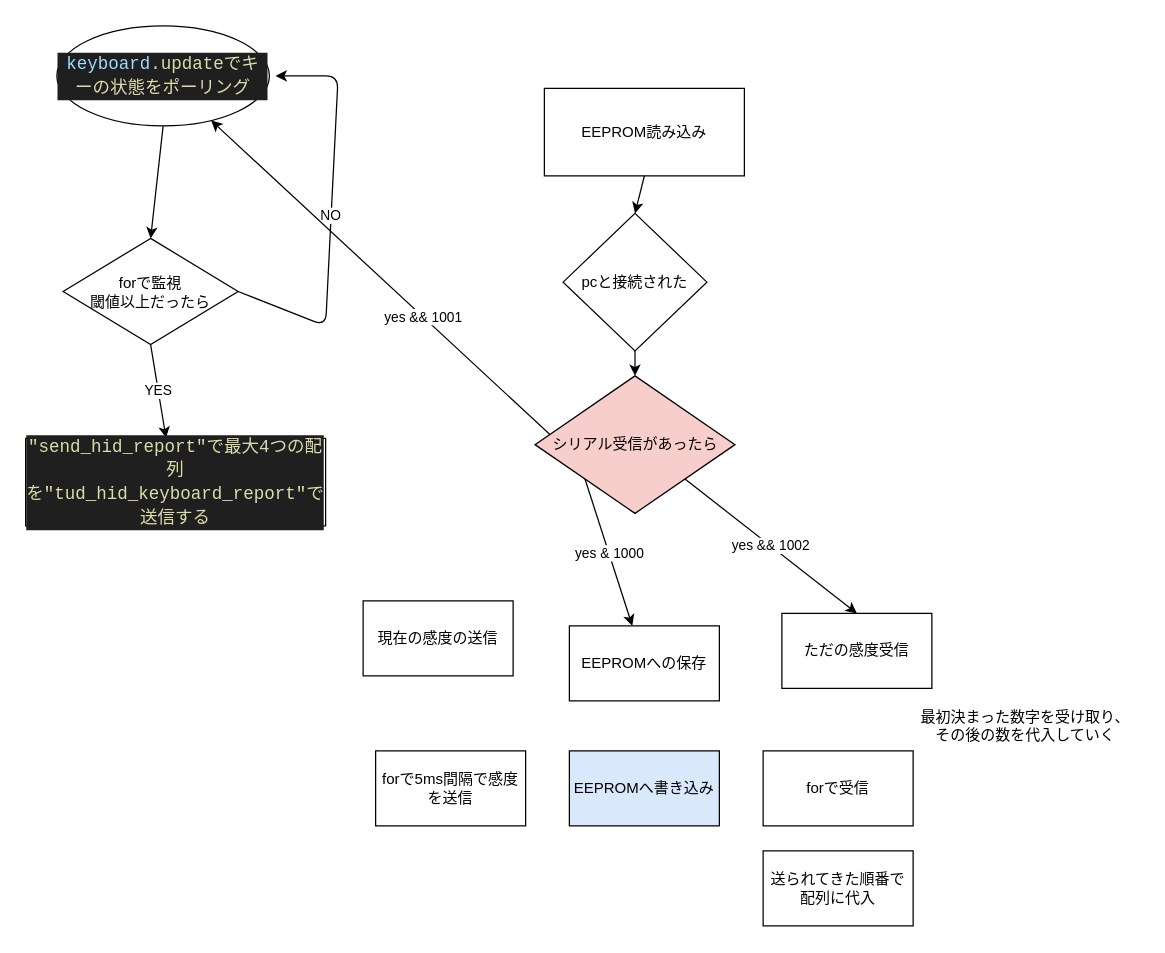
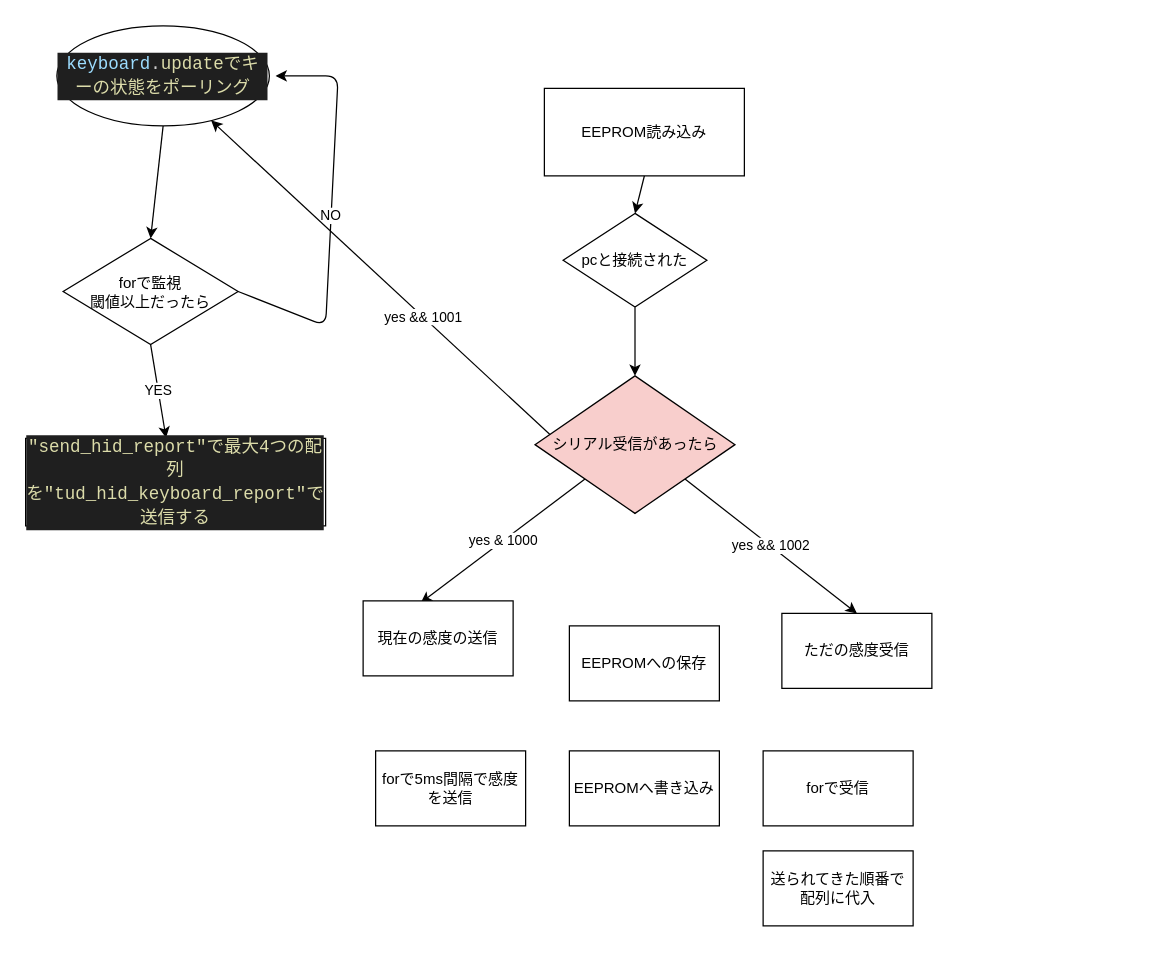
- <mxCell id="10" value="pcと接続された" style="rhombus;whiteSpace=wrap;html=1;" parent="1" vertex="1"><mxGeometry x="450" y="170" width="115" height="110" as="geometry" /></mxCell>
+ <mxCell id="10" value="pcと接続された" style="rhombus;whiteSpace=wrap;html=1;" parent="1" vertex="1"><mxGeometry x="450" y="170" width="115" height="75" as="geometry" /></mxCell>
- <mxCell id="13" value="yes &amp;amp; 1000" style="edgeStyle=none;html=1;exitX=0;exitY=1;exitDx=0;exitDy=0;" parent="1" source="14" target="16" edge="1"><mxGeometry relative="1" as="geometry" /></mxCell>
+ <mxCell id="13" value="yes &amp;amp; 1000" style="edgeStyle=none;html=1;exitX=0;exitY=1;exitDx=0;exitDy=0;entryX=0.384;entryY=0.026;entryDx=0;entryDy=0;entryPerimeter=0;" parent="1" source="14" target="15" edge="1"><mxGeometry relative="1" as="geometry" /></mxCell>
- <mxCell id="23" value="最初決まった数字を受け取り、その後の数を代入していく" style="text;html=1;strokeColor=none;fillColor=none;align=center;verticalAlign=middle;whiteSpace=wrap;rounded=0;" parent="1" vertex="1"><mxGeometry x="730" y="560" width="180" height="40" as="geometry" /></mxCell>
- <mxCell id="19" value="EEPROMへ書き込み" style="rounded=0;whiteSpace=wrap;html=1;fillColor=#dae8fc;" parent="1" vertex="1"><mxGeometry x="455" y="600" width="120" height="60" as="geometry" /></mxCell>
+ <mxCell id="19" value="EEPROMへ書き込み" style="rounded=0;whiteSpace=wrap;html=1;" parent="1" vertex="1"><mxGeometry x="455" y="600" width="120" height="60" as="geometry" /></mxCell>
